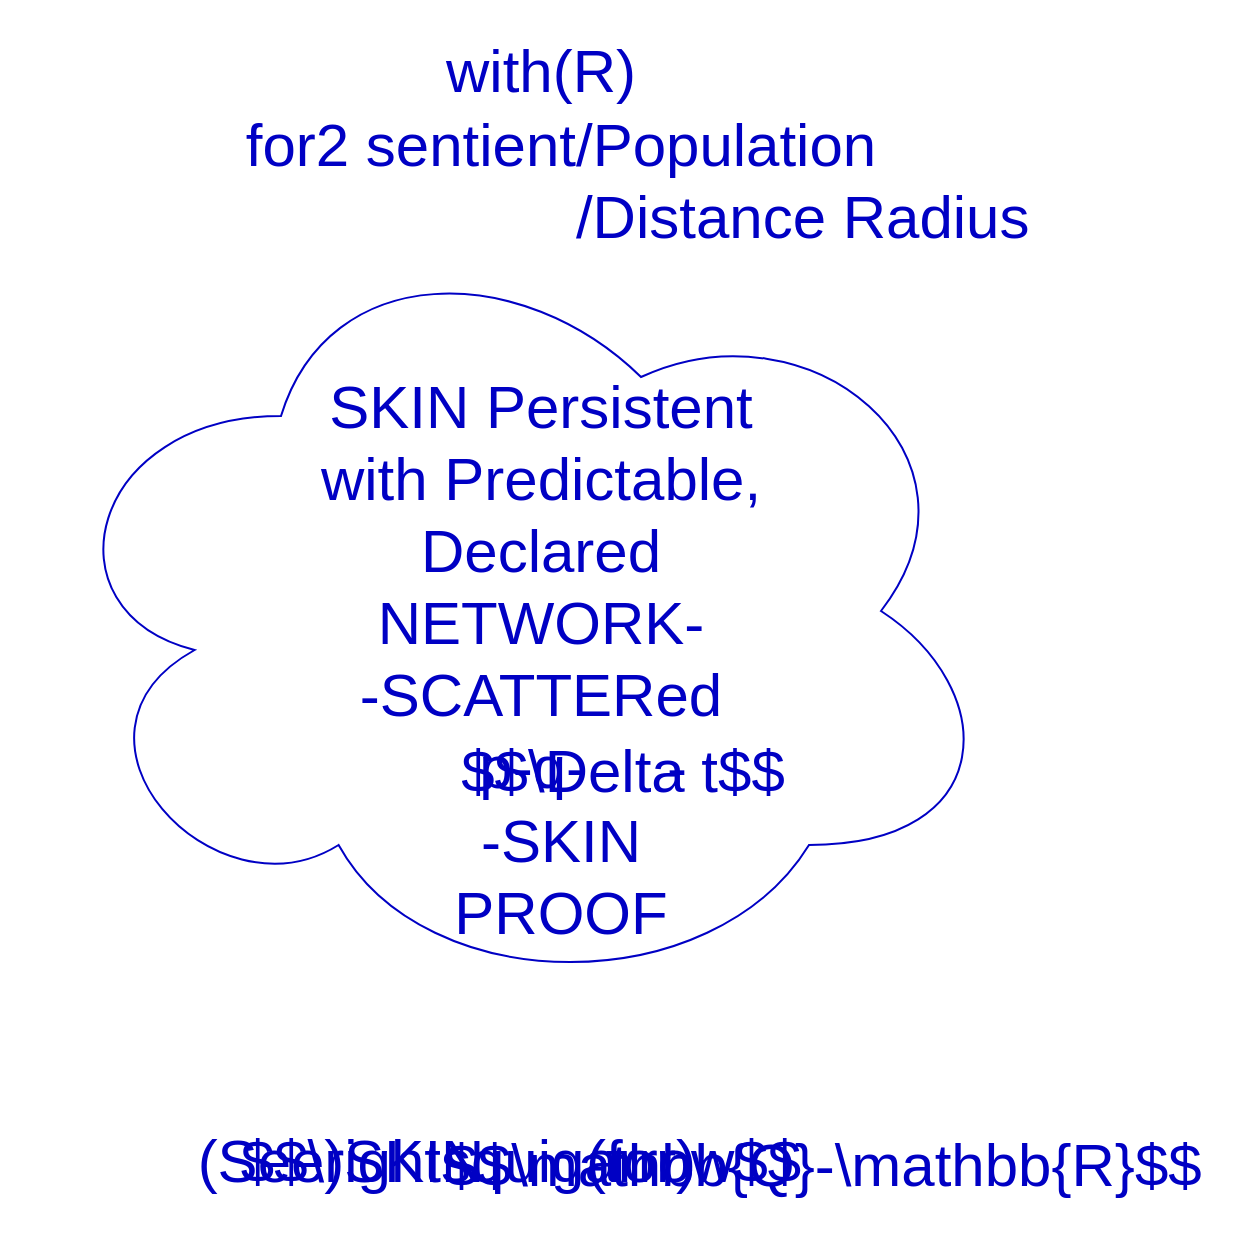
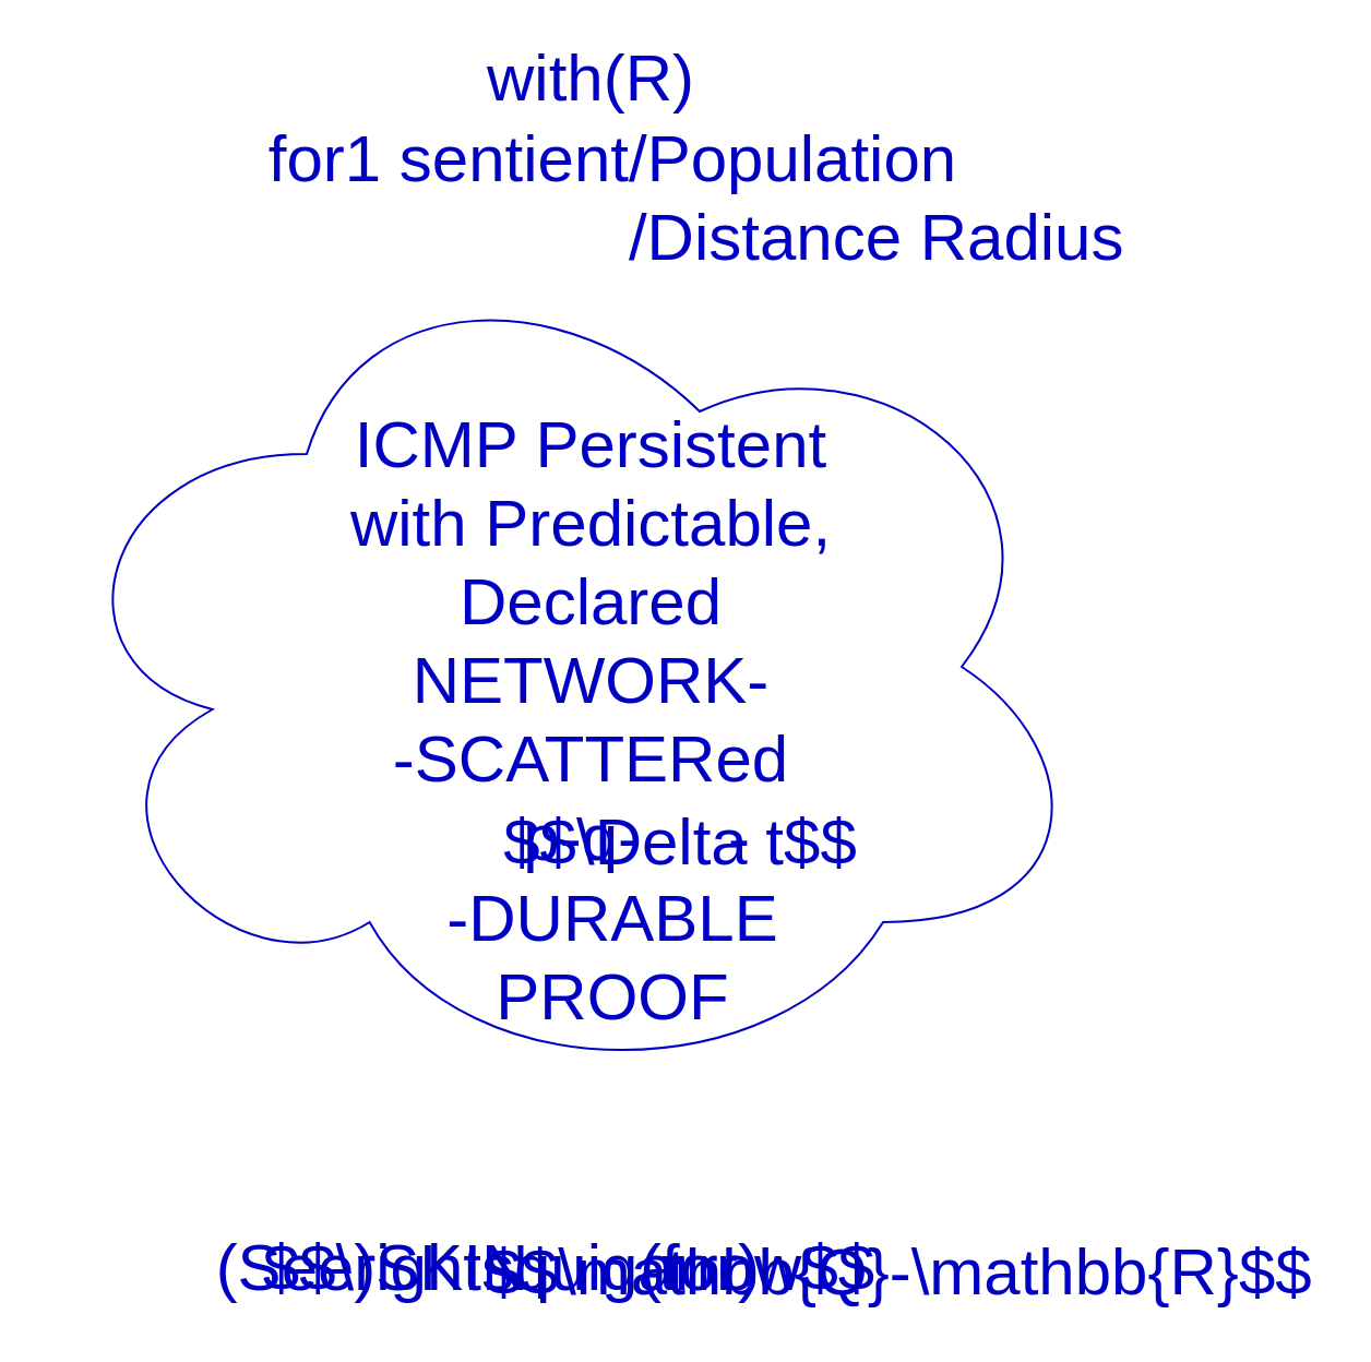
- <mxCell id="3" value="&lt;font color=&quot;#0000c4&quot;&gt;for2 sentient/Population&lt;br&gt;&amp;nbsp; &amp;nbsp; &amp;nbsp; &amp;nbsp; &amp;nbsp; &amp;nbsp; &amp;nbsp; &amp;nbsp; &amp;nbsp; &amp;nbsp; &amp;nbsp; &amp;nbsp; &amp;nbsp; &amp;nbsp; &amp;nbsp; /Distance Radius&amp;nbsp;&lt;/font&gt;" style="text;html=1;align=center;verticalAlign=middle;resizable=0;points=[];autosize=1;strokeColor=none;fillColor=none;fontSize=30;" vertex="1" parent="1"><mxGeometry x="30" y="50" width="500" height="80" as="geometry" /></mxCell>
+ <mxCell id="3" value="&lt;font color=&quot;#0000c4&quot;&gt;for1 sentient/Population&lt;br&gt;&amp;nbsp; &amp;nbsp; &amp;nbsp; &amp;nbsp; &amp;nbsp; &amp;nbsp; &amp;nbsp; &amp;nbsp; &amp;nbsp; &amp;nbsp; &amp;nbsp; &amp;nbsp; &amp;nbsp; &amp;nbsp; &amp;nbsp; /Distance Radius&amp;nbsp;&lt;/font&gt;" style="text;html=1;align=center;verticalAlign=middle;resizable=0;points=[];autosize=1;strokeColor=none;fillColor=none;fontSize=30;" vertex="1" parent="1"><mxGeometry x="30" y="50" width="500" height="80" as="geometry" /></mxCell>
- <mxCell id="5" value="SKIN Persistent&lt;br&gt;with Predictable,&lt;br&gt;Declared&lt;br&gt;NETWORK-&lt;br&gt;-SCATTERed&lt;br&gt;p-q-&amp;nbsp;" style="text;html=1;align=center;verticalAlign=middle;resizable=0;points=[];autosize=1;strokeColor=none;fillColor=none;fontSize=30;fontColor=#0000C4;" vertex="1" parent="1"><mxGeometry x="150" y="182.5" width="240" height="220" as="geometry" /></mxCell>
+ <mxCell id="5" value="ICMP Persistent&lt;br&gt;with Predictable,&lt;br&gt;Declared&lt;br&gt;NETWORK-&lt;br&gt;-SCATTERed&lt;br&gt;p-q-&amp;nbsp;" style="text;html=1;align=center;verticalAlign=middle;resizable=0;points=[];autosize=1;strokeColor=none;fillColor=none;fontSize=30;fontColor=#0000C4;" vertex="1" parent="1"><mxGeometry x="150" y="182.5" width="240" height="220" as="geometry" /></mxCell>
- <mxCell id="7" value="-SKIN&lt;br&gt;PROOF" style="text;html=1;align=center;verticalAlign=middle;resizable=0;points=[];autosize=1;strokeColor=none;fillColor=none;fontSize=30;fontColor=#0000C4;" vertex="1" parent="1"><mxGeometry x="195" y="398" width="170" height="80" as="geometry" /></mxCell>
+ <mxCell id="7" value="-DURABLE&lt;br&gt;PROOF" style="text;html=1;align=center;verticalAlign=middle;resizable=0;points=[];autosize=1;strokeColor=none;fillColor=none;fontSize=30;fontColor=#0000C4;" vertex="1" parent="1"><mxGeometry x="195" y="398" width="170" height="80" as="geometry" /></mxCell>
